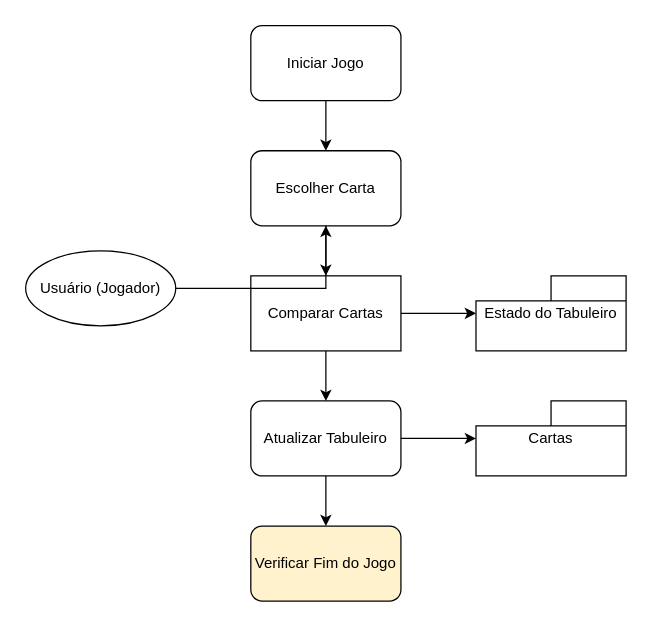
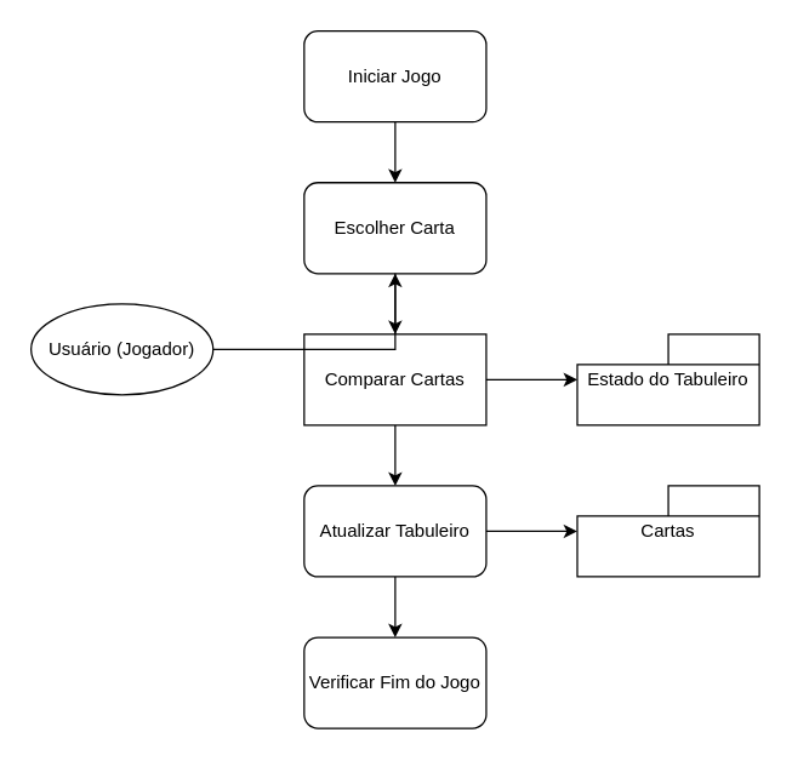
- <mxCell id="7" value="Verificar Fim do Jogo" style="rounded=1;whiteSpace=wrap;html=1;fillColor=#fff2cc;" vertex="1" parent="1"><mxGeometry x="200" y="420" width="120" height="60" as="geometry" /></mxCell>
+ <mxCell id="7" value="Verificar Fim do Jogo" style="rounded=1;whiteSpace=wrap;html=1;" vertex="1" parent="1"><mxGeometry x="200" y="420" width="120" height="60" as="geometry" /></mxCell>
